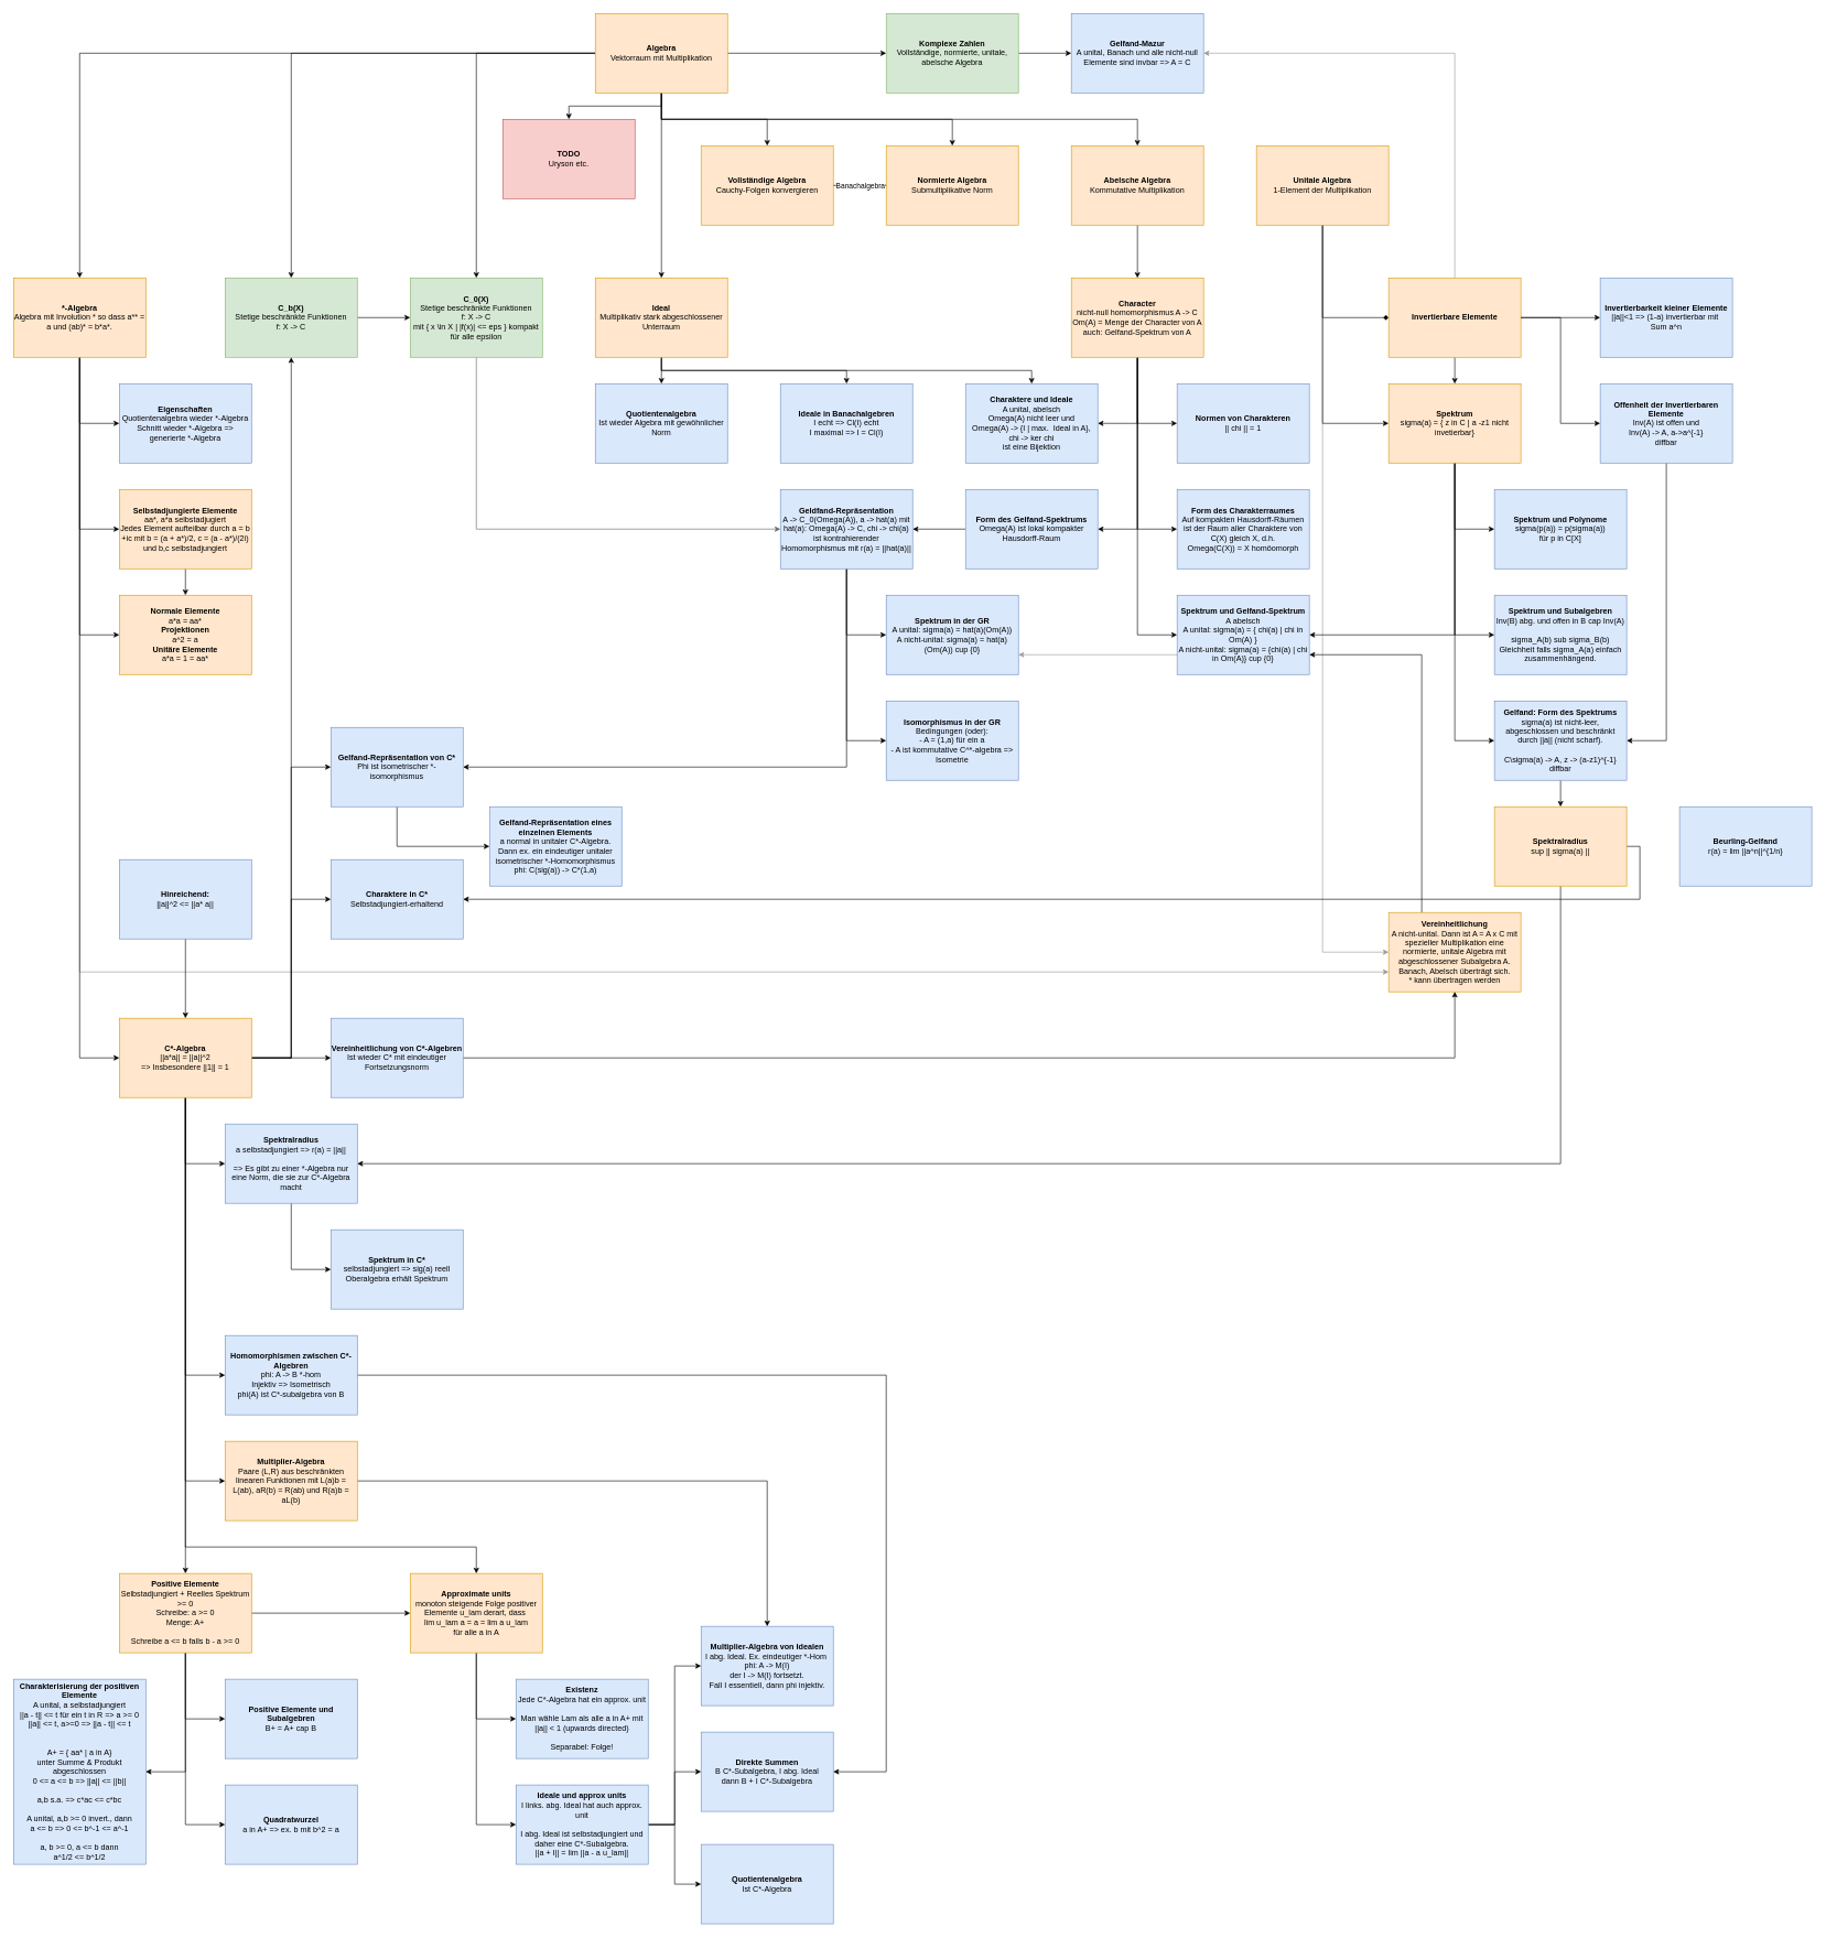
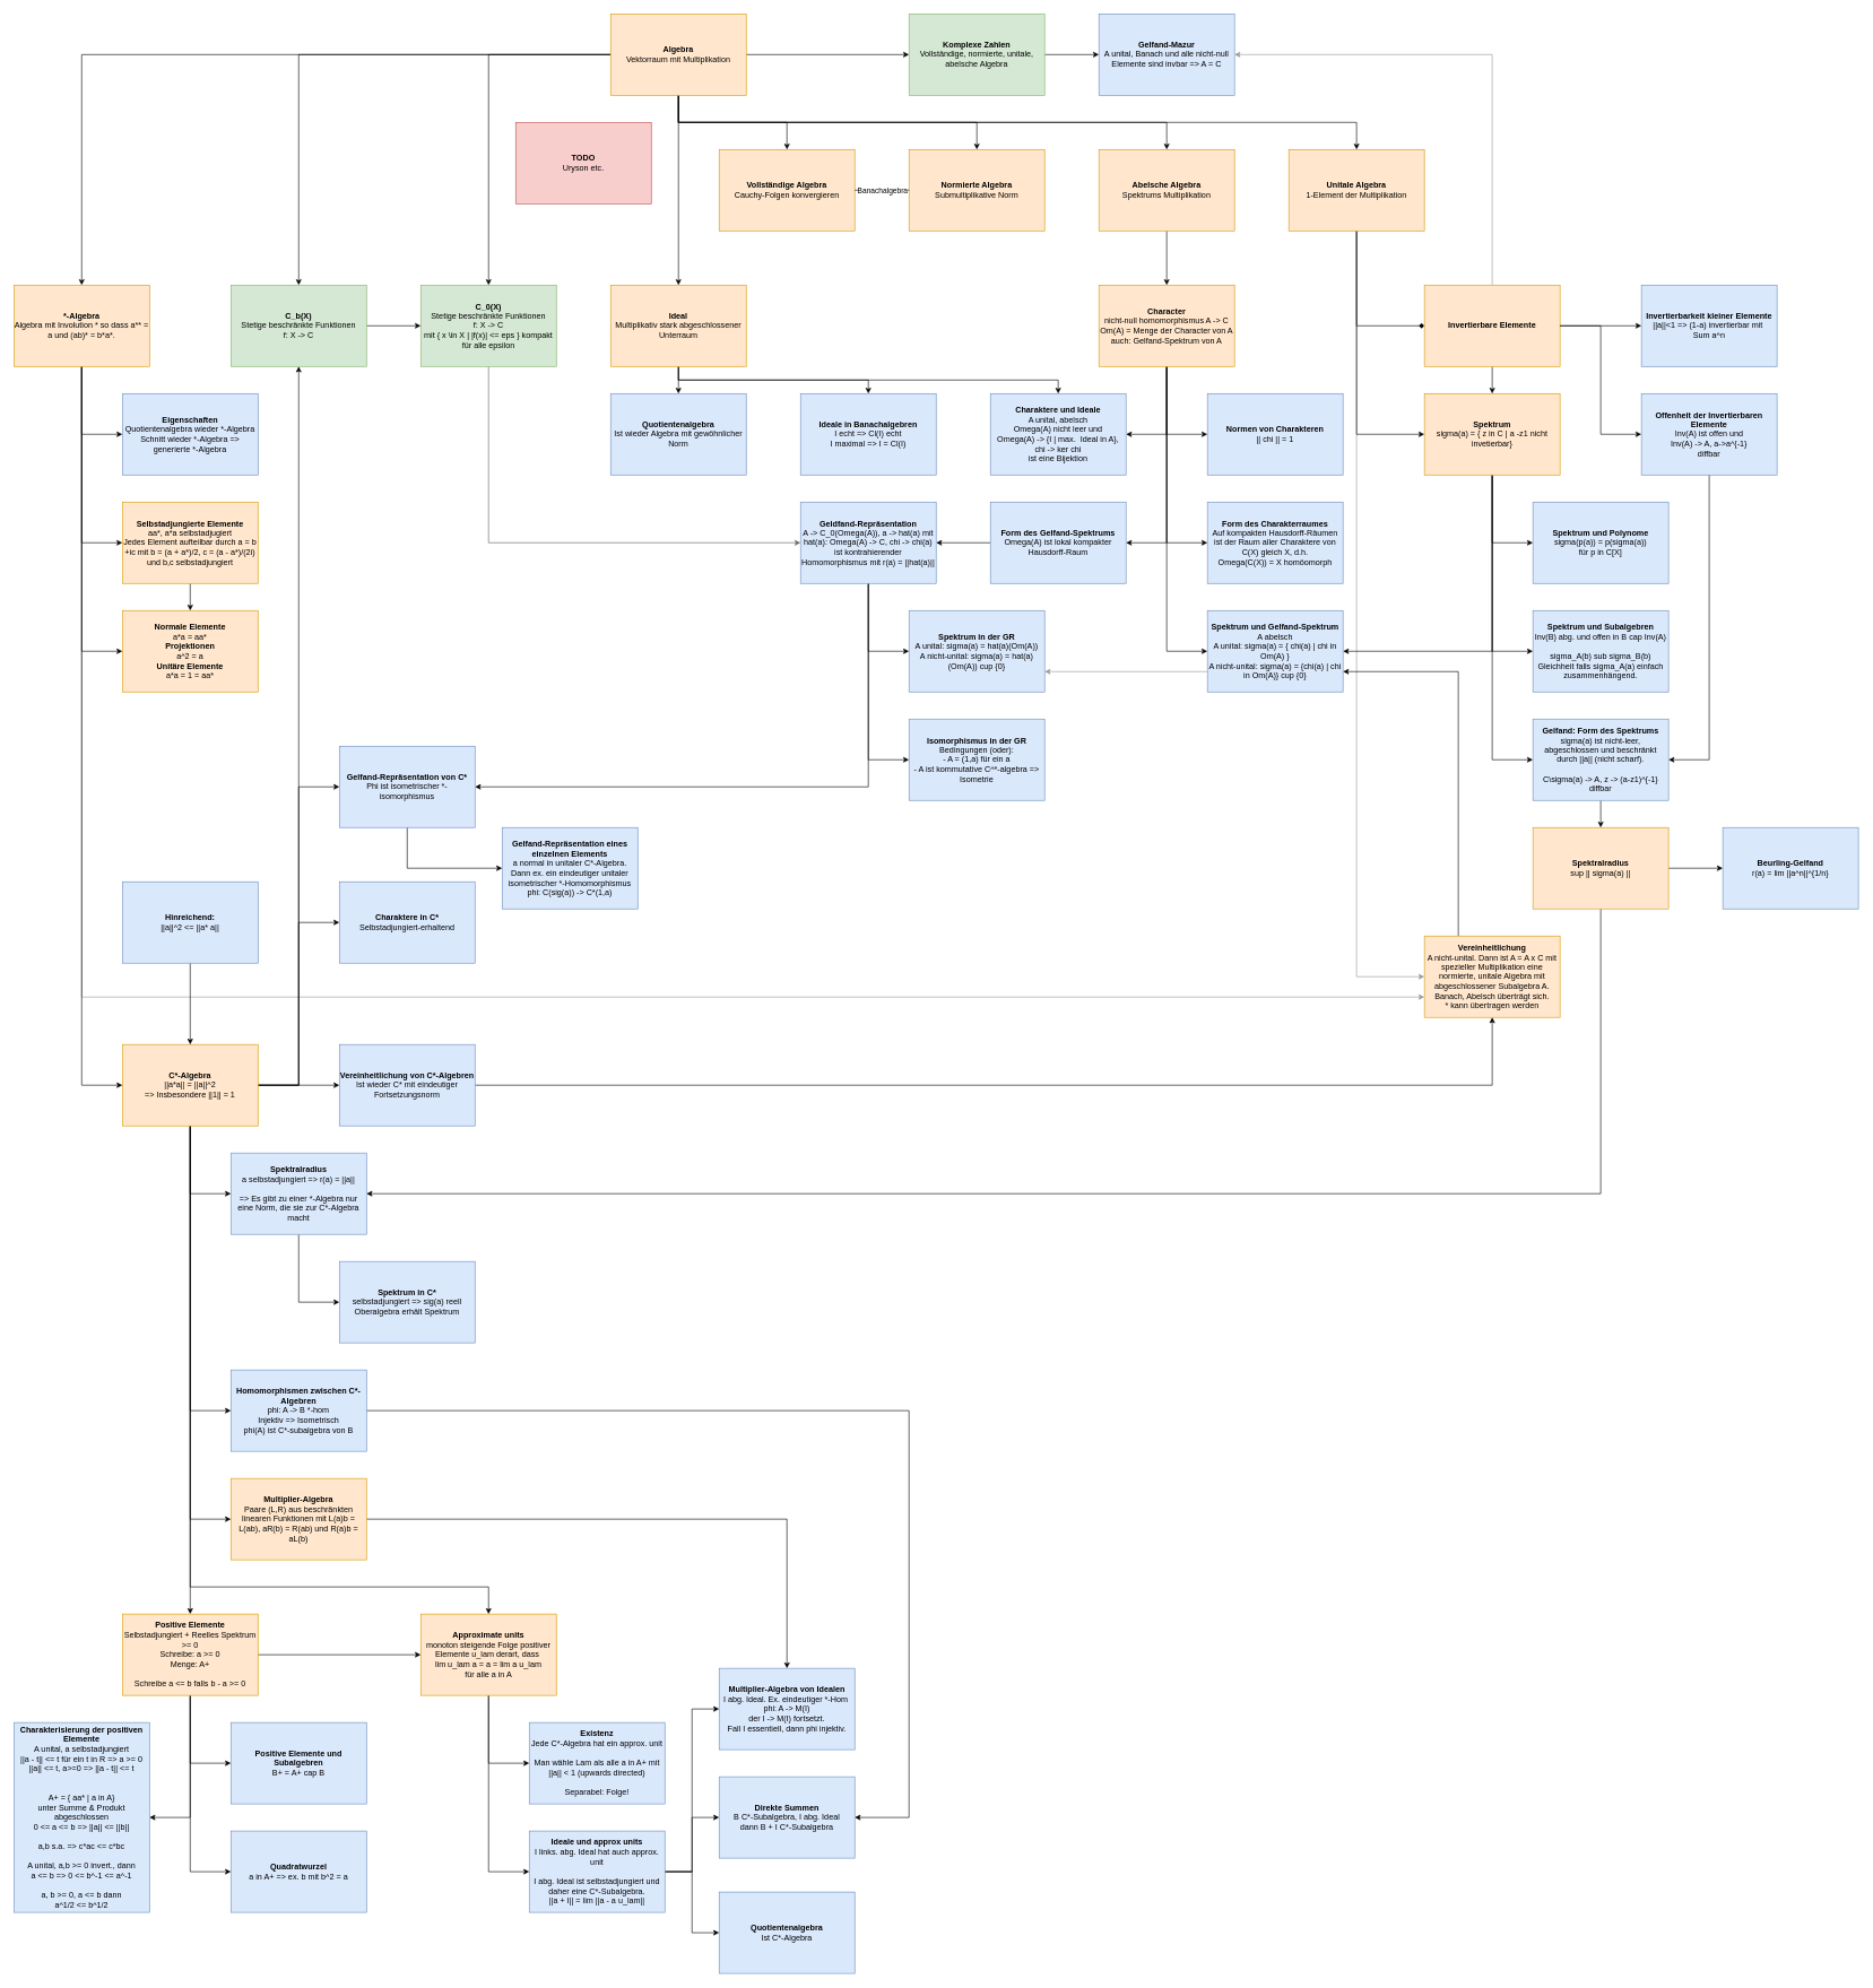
- <mxCell id="6" style="edgeStyle=orthogonalEdgeStyle;rounded=0;orthogonalLoop=1;jettySize=auto;html=1;exitX=0.5;exitY=1;exitDx=0;exitDy=0;" parent="1" source="13" target="51" edge="1"><mxGeometry relative="1" as="geometry" /></mxCell>
+ <mxCell id="6" style="edgeStyle=orthogonalEdgeStyle;rounded=0;orthogonalLoop=1;jettySize=auto;html=1;exitX=0.5;exitY=1;exitDx=0;exitDy=0;entryX=0.5;entryY=0;entryDx=0;entryDy=0;" parent="1" source="13" target="17" edge="1"><mxGeometry relative="1" as="geometry" /></mxCell>
- <mxCell id="19" value="&lt;b&gt;Abelsche Algebra&lt;br&gt;&lt;/b&gt;Kommutative Multiplikation" style="rounded=0;whiteSpace=wrap;html=1;fillColor=#ffe6cc;strokeColor=#d79b00;" parent="1" vertex="1"><mxGeometry x="1620" y="220" width="200" height="120" as="geometry" /></mxCell>
+ <mxCell id="19" value="&lt;b&gt;Abelsche Algebra&lt;br&gt;&lt;/b&gt;Spektrums Multiplikation" style="rounded=0;whiteSpace=wrap;html=1;fillColor=#ffe6cc;strokeColor=#d79b00;" parent="1" vertex="1"><mxGeometry x="1620" y="220" width="200" height="120" as="geometry" /></mxCell>
- <mxCell id="43" style="edgeStyle=orthogonalEdgeStyle;rounded=0;orthogonalLoop=1;jettySize=auto;html=1;exitX=1;exitY=0.5;exitDx=0;exitDy=0;" parent="1" source="45" target="106" edge="1"><mxGeometry relative="1" as="geometry" /></mxCell>
+ <mxCell id="43" style="edgeStyle=orthogonalEdgeStyle;rounded=0;orthogonalLoop=1;jettySize=auto;html=1;exitX=1;exitY=0.5;exitDx=0;exitDy=0;entryX=0;entryY=0.5;entryDx=0;entryDy=0;" parent="1" source="45" target="49" edge="1"><mxGeometry relative="1" as="geometry" /></mxCell>
